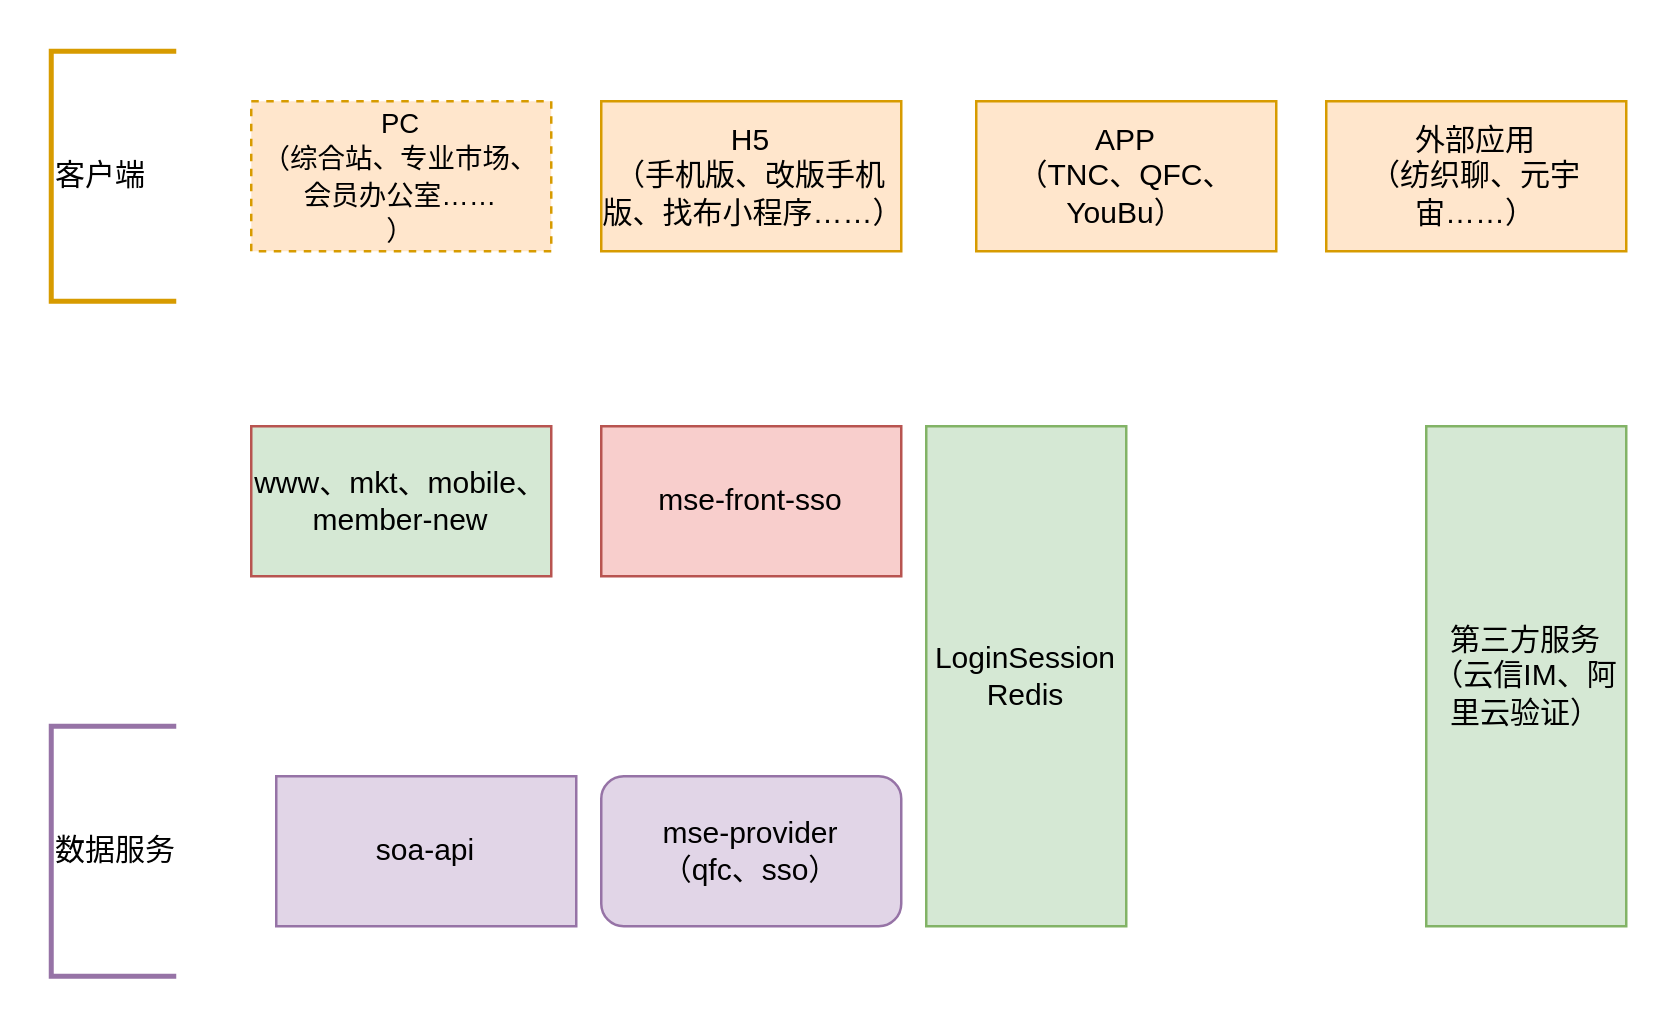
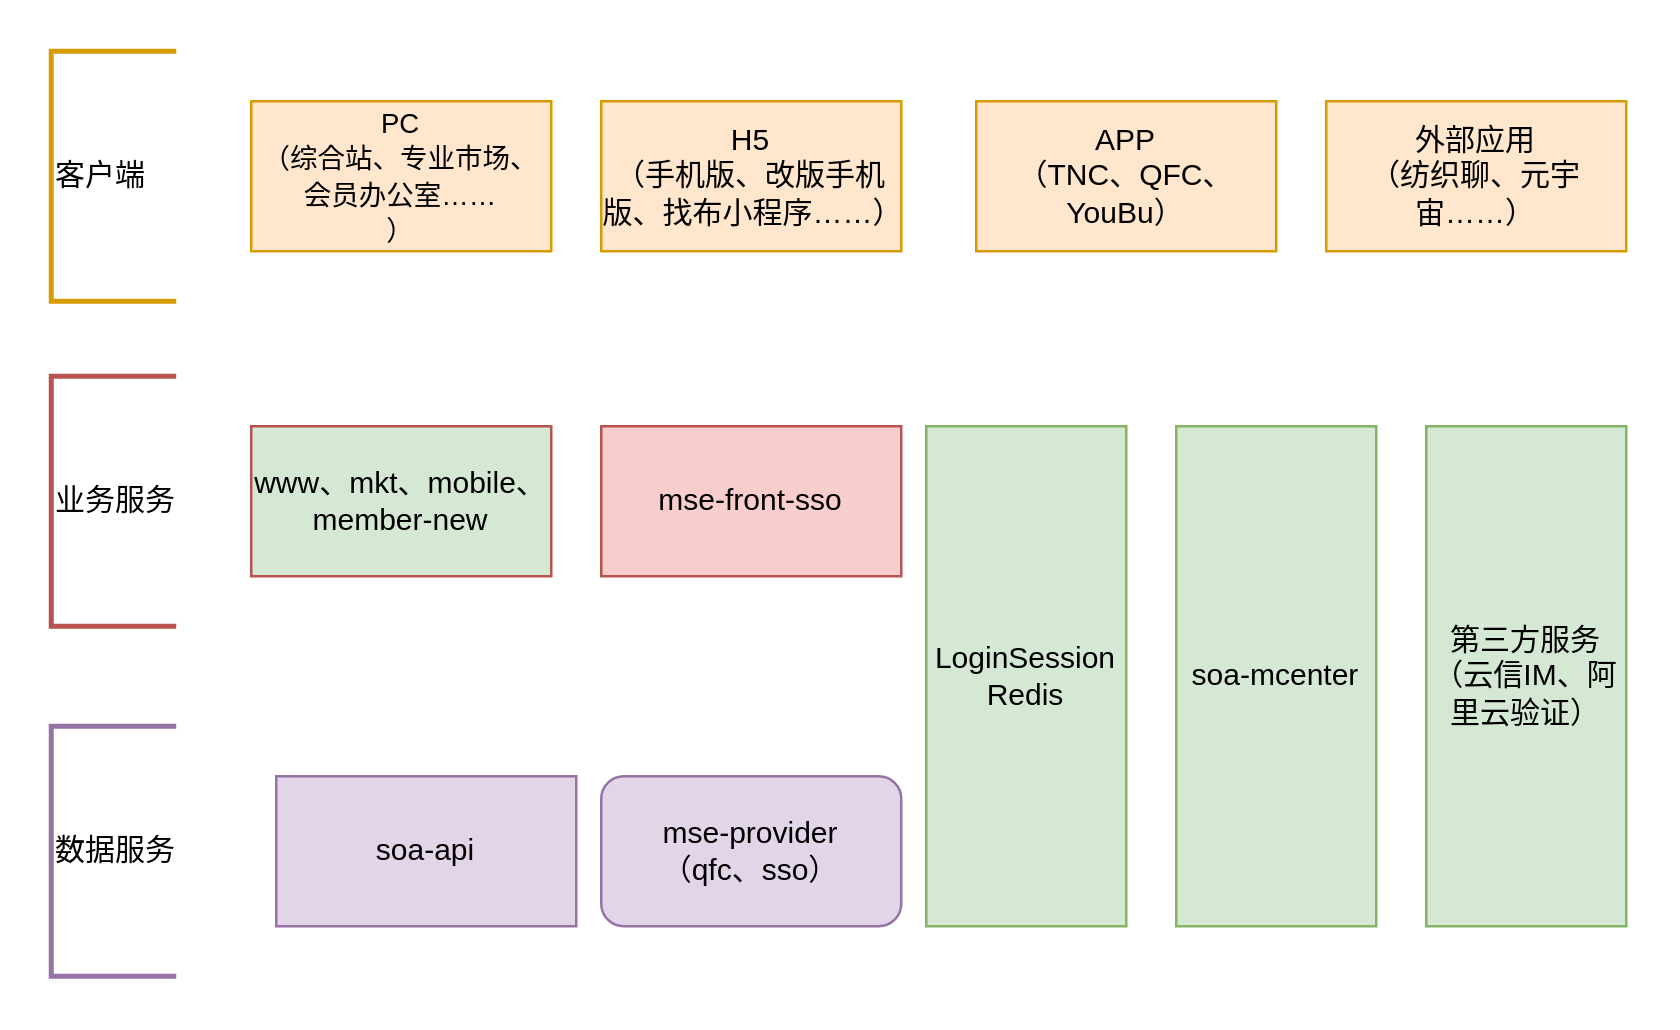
- <mxCell id="2" value="&lt;font style=&quot;font-size: 11px;&quot;&gt;PC&lt;br style=&quot;font-size: 11px;&quot;&gt;&lt;font style=&quot;font-size: 11px;&quot;&gt;（综合站、专业市场、会员办公室……&lt;br style=&quot;font-size: 11px;&quot;&gt;）&lt;/font&gt;&lt;/font&gt;" style="rounded=0;whiteSpace=wrap;html=1;fillColor=#ffe6cc;strokeColor=#d79b00;dashed=1;" vertex="1" parent="1"><mxGeometry x="100" y="40" width="120" height="60" as="geometry" /></mxCell>
+ <mxCell id="2" value="&lt;font style=&quot;font-size: 11px;&quot;&gt;PC&lt;br style=&quot;font-size: 11px;&quot;&gt;&lt;font style=&quot;font-size: 11px;&quot;&gt;（综合站、专业市场、会员办公室……&lt;br style=&quot;font-size: 11px;&quot;&gt;）&lt;/font&gt;&lt;/font&gt;" style="rounded=0;whiteSpace=wrap;html=1;fillColor=#ffe6cc;strokeColor=#d79b00;" vertex="1" parent="1"><mxGeometry x="100" y="40" width="120" height="60" as="geometry" /></mxCell>
+ <mxCell id="13" value="业务服务" style="strokeWidth=2;html=1;shape=mxgraph.flowchart.annotation_1;align=left;pointerEvents=1;fillColor=#f8cecc;strokeColor=#b85450;" vertex="1" parent="1"><mxGeometry x="20" y="150" width="50" height="100" as="geometry" /></mxCell>
+ <mxCell id="10" value="soa-mcenter" style="whiteSpace=wrap;html=1;fillColor=#d5e8d4;strokeColor=#82b366;" vertex="1" parent="1"><mxGeometry x="470" y="170" width="80" height="200" as="geometry" /></mxCell>
